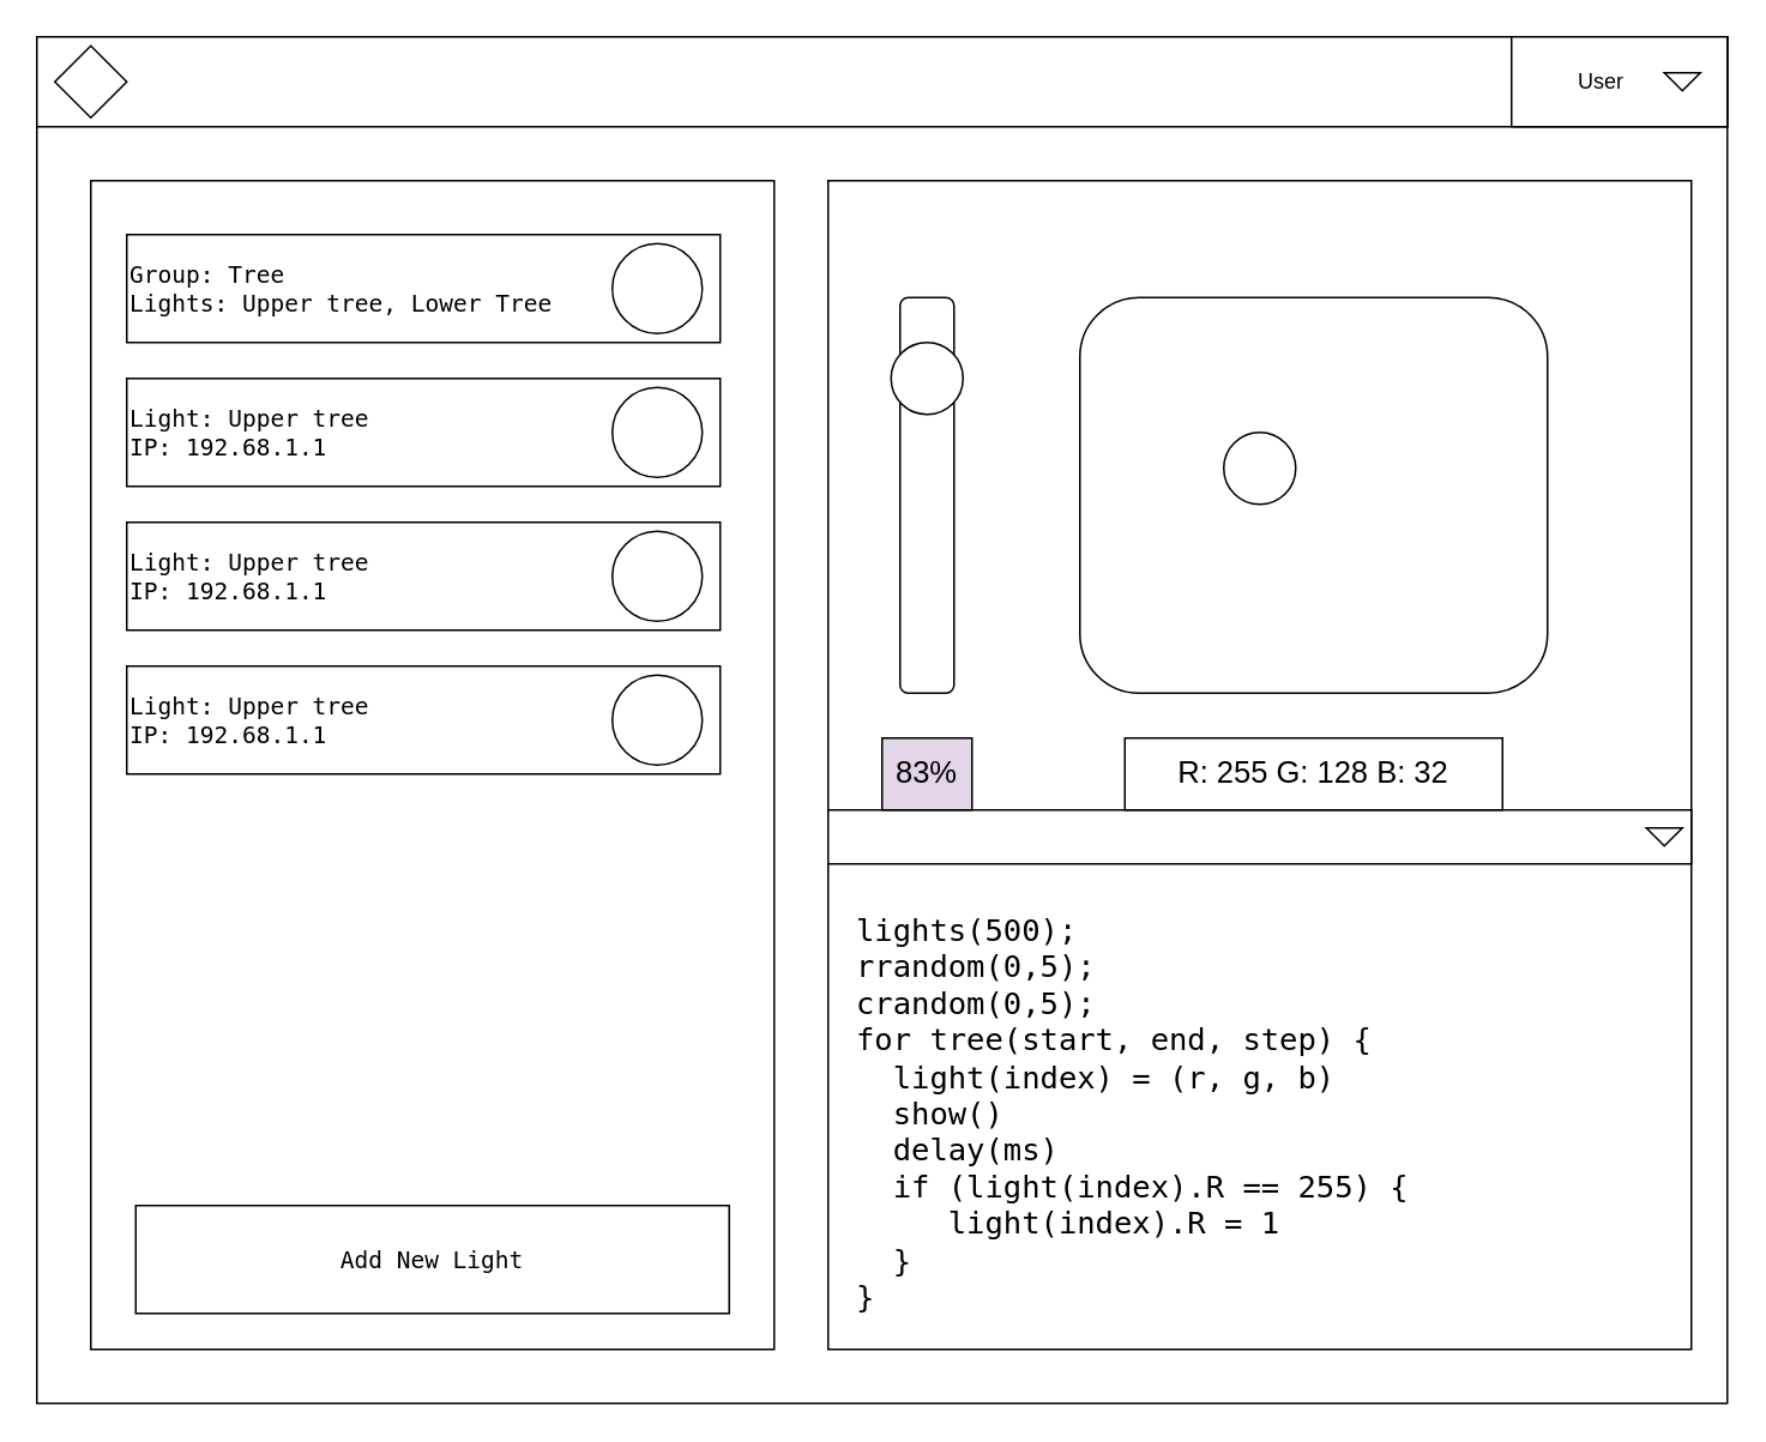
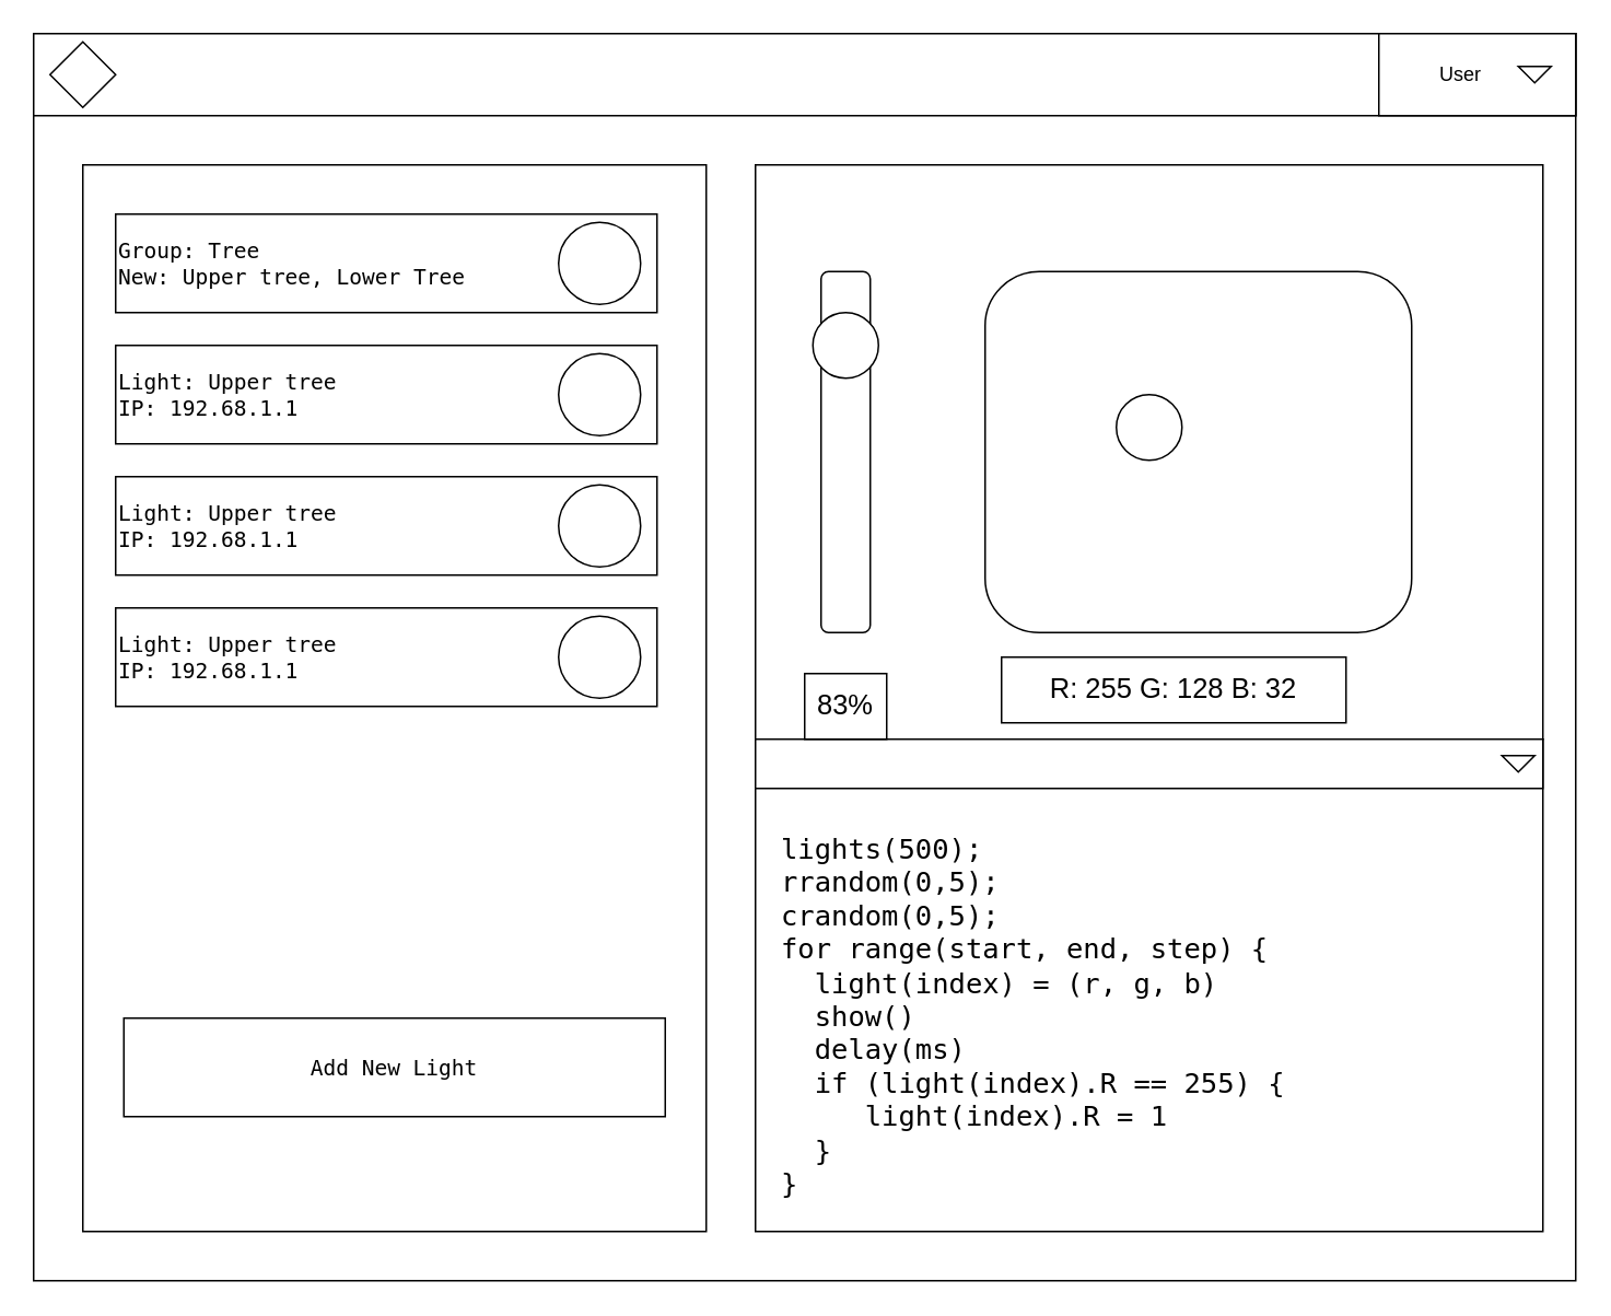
- <mxCell id="20" value="&lt;pre style=&quot;font-size: 13px&quot;&gt;Group: Tree&lt;br&gt;Lights: Upper tree, Lower Tree&lt;/pre&gt;" style="rounded=0;whiteSpace=wrap;html=1;fontSize=17;align=left;" parent="1" vertex="1"><mxGeometry x="70" y="130" width="330" height="60" as="geometry" /></mxCell>
+ <mxCell id="20" value="&lt;pre style=&quot;font-size: 13px&quot;&gt;Group: Tree&lt;br&gt;New: Upper tree, Lower Tree&lt;/pre&gt;" style="rounded=0;whiteSpace=wrap;html=1;fontSize=17;align=left;" parent="1" vertex="1"><mxGeometry x="70" y="130" width="330" height="60" as="geometry" /></mxCell>
- <mxCell id="19" value="83%" style="rounded=0;whiteSpace=wrap;html=1;fontSize=17;fillColor=#e1d5e7;" parent="1" vertex="1"><mxGeometry x="490" y="410" width="50" height="40" as="geometry" /></mxCell>
+ <mxCell id="19" value="83%" style="rounded=0;whiteSpace=wrap;html=1;fontSize=17;" parent="1" vertex="1"><mxGeometry x="490" y="410" width="50" height="40" as="geometry" /></mxCell>
- <mxCell id="18" value="R: 255 G: 128 B: 32" style="rounded=0;whiteSpace=wrap;html=1;fontSize=17;" parent="1" vertex="1"><mxGeometry x="625" y="410" width="210" height="40" as="geometry" /></mxCell>
+ <mxCell id="18" value="R: 255 G: 128 B: 32" style="rounded=0;whiteSpace=wrap;html=1;fontSize=17;" parent="1" vertex="1"><mxGeometry x="610" y="400" width="210" height="40" as="geometry" /></mxCell>
- <mxCell id="17" value="&lt;pre style=&quot;font-size: 17px&quot;&gt;lights(500);&lt;br&gt;rrandom(0,5);&lt;br&gt;crandom(0,5);&lt;br&gt;&lt;font style=&quot;font-size: 17px&quot;&gt;&lt;font style=&quot;font-size: 17px&quot;&gt;for tree(start, end, step) {&lt;/font&gt;&lt;font style=&quot;font-size: 17px&quot;&gt;&amp;nbsp;&lt;br&gt;&lt;/font&gt;&lt;/font&gt;&amp;nbsp; light(index) = (r, g, b)&lt;br&gt;&amp;nbsp; show()&lt;br&gt;&amp;nbsp; delay(ms)&lt;br&gt;  if (light(index).R == 255) {&lt;br&gt;     light(index).R = 1&lt;br&gt;  }&lt;br&gt;}&lt;/pre&gt;" style="text;html=1;strokeColor=none;fillColor=none;spacing=5;spacingTop=-20;whiteSpace=wrap;overflow=hidden;rounded=0;horizontal=1;" parent="1" vertex="1"><mxGeometry x="471" y="500" width="379" height="240" as="geometry" /></mxCell>
+ <mxCell id="17" value="&lt;pre style=&quot;font-size: 17px&quot;&gt;lights(500);&lt;br&gt;rrandom(0,5);&lt;br&gt;crandom(0,5);&lt;br&gt;&lt;font style=&quot;font-size: 17px&quot;&gt;&lt;font style=&quot;font-size: 17px&quot;&gt;for range(start, end, step) {&lt;/font&gt;&lt;font style=&quot;font-size: 17px&quot;&gt;&amp;nbsp;&lt;br&gt;&lt;/font&gt;&lt;/font&gt;&amp;nbsp; light(index) = (r, g, b)&lt;br&gt;&amp;nbsp; show()&lt;br&gt;&amp;nbsp; delay(ms)&lt;br&gt;  if (light(index).R == 255) {&lt;br&gt;     light(index).R = 1&lt;br&gt;  }&lt;br&gt;}&lt;/pre&gt;" style="text;html=1;strokeColor=none;fillColor=none;spacing=5;spacingTop=-20;whiteSpace=wrap;overflow=hidden;rounded=0;horizontal=1;" parent="1" vertex="1"><mxGeometry x="471" y="500" width="379" height="240" as="geometry" /></mxCell>
- <mxCell id="28" value="&lt;pre style=&quot;font-size: 13px&quot;&gt;Add New Light&lt;/pre&gt;" style="rounded=0;whiteSpace=wrap;html=1;fontSize=17;align=center;" parent="1" vertex="1"><mxGeometry x="75" y="670" width="330" height="60" as="geometry" /></mxCell>
+ <mxCell id="28" value="&lt;pre style=&quot;font-size: 13px&quot;&gt;Add New Light&lt;/pre&gt;" style="rounded=0;whiteSpace=wrap;html=1;fontSize=17;align=center;" parent="1" vertex="1"><mxGeometry x="75" y="620" width="330" height="60" as="geometry" /></mxCell>
